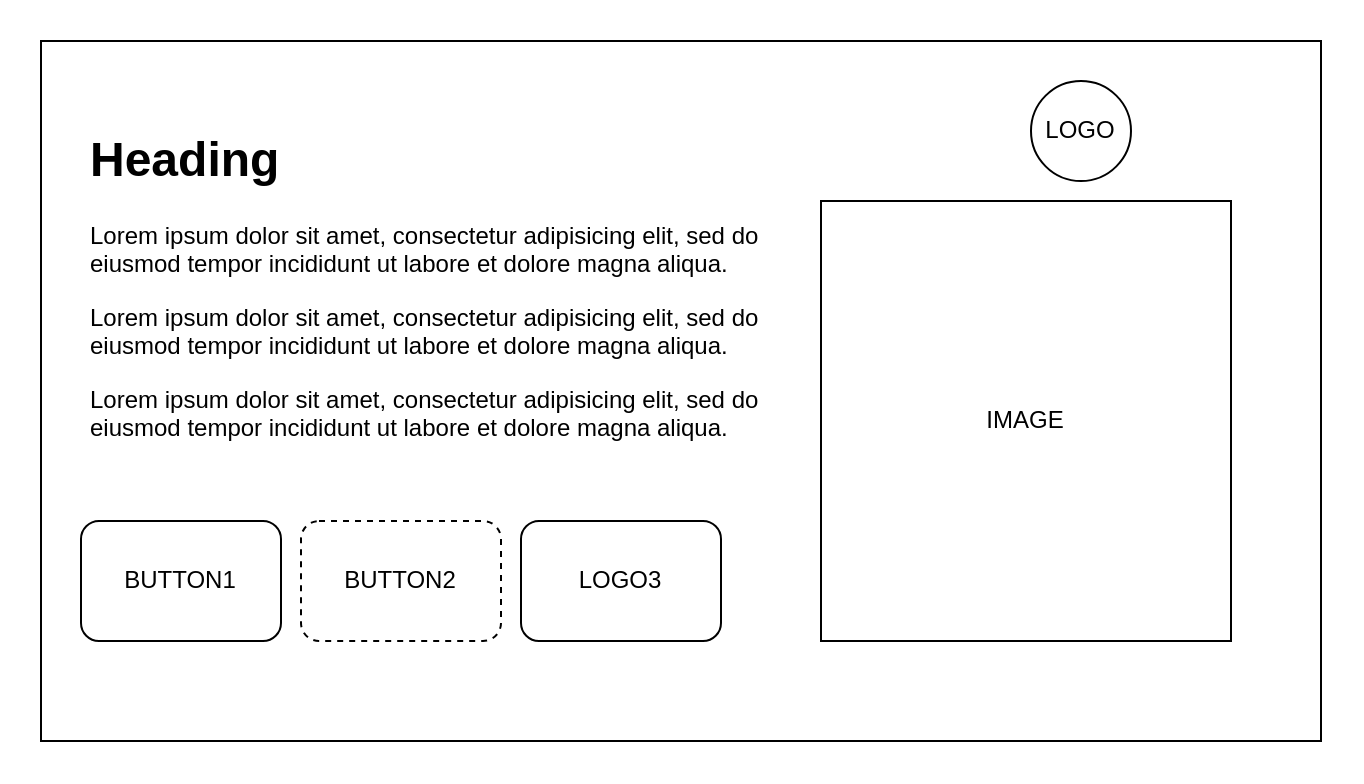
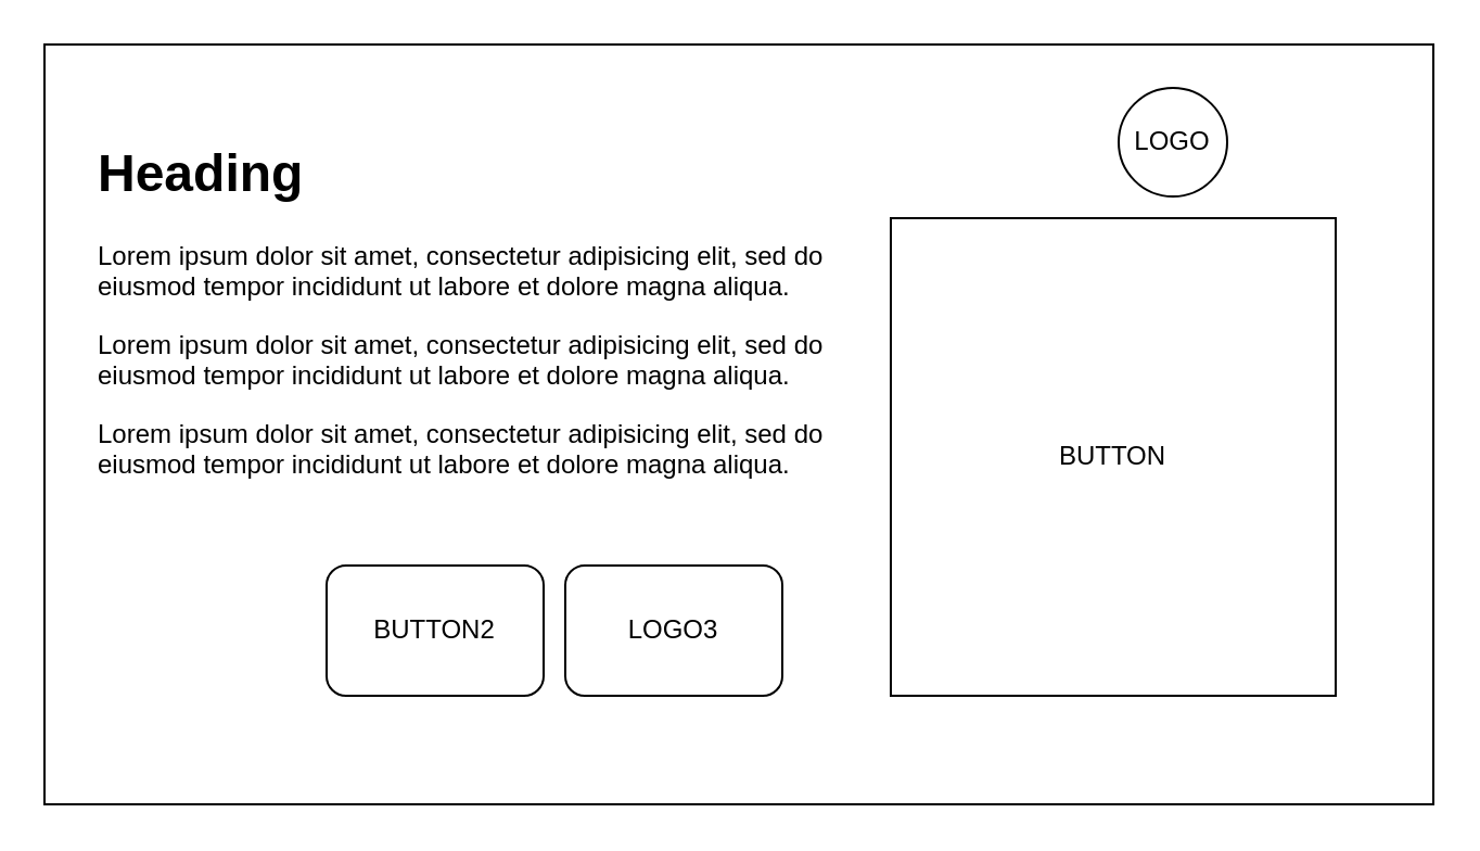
- <mxCell id="4" value="IMAGE" style="rounded=0;whiteSpace=wrap;html=1;" vertex="1" parent="1"><mxGeometry x="410" y="100" width="205" height="220" as="geometry" /></mxCell>
+ <mxCell id="4" value="BUTTON" style="rounded=0;whiteSpace=wrap;html=1;" vertex="1" parent="1"><mxGeometry x="410" y="100" width="205" height="220" as="geometry" /></mxCell>
- <mxCell id="5" value="BUTTON1" style="rounded=1;whiteSpace=wrap;html=1;" vertex="1" parent="1"><mxGeometry x="40" y="260" width="100" height="60" as="geometry" /></mxCell>
- <mxCell id="6" value="BUTTON2" style="rounded=1;whiteSpace=wrap;html=1;dashed=1;" vertex="1" parent="1"><mxGeometry x="150" y="260" width="100" height="60" as="geometry" /></mxCell>
+ <mxCell id="6" value="BUTTON2" style="rounded=1;whiteSpace=wrap;html=1;" vertex="1" parent="1"><mxGeometry x="150" y="260" width="100" height="60" as="geometry" /></mxCell>
